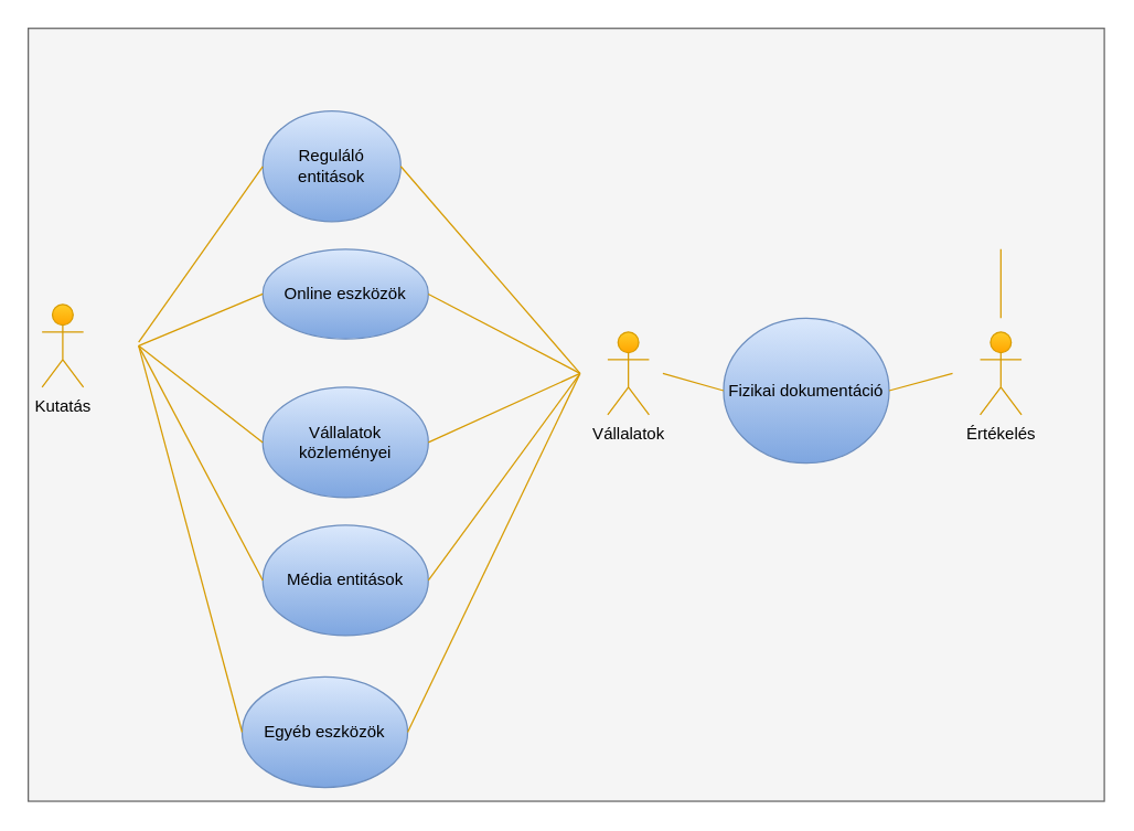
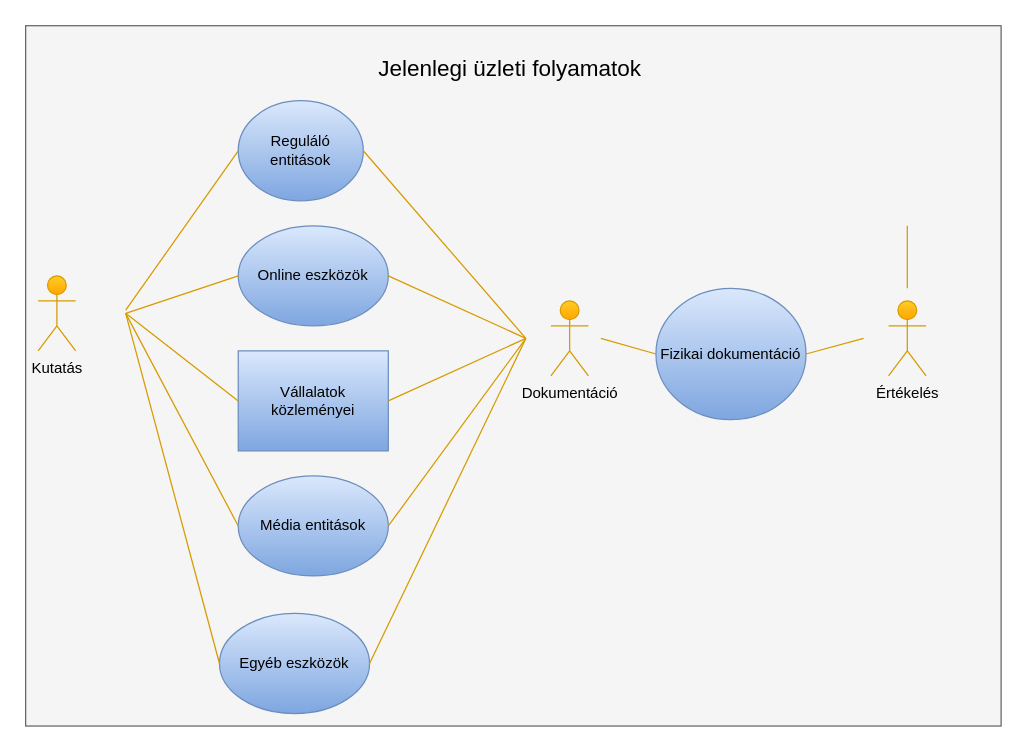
+ <mxCell id="25" value="Jelenlegi üzleti folyamatok&amp;nbsp;" style="text;html=1;strokeColor=none;fillColor=none;align=center;verticalAlign=middle;whiteSpace=wrap;rounded=0;fontSize=18;" vertex="1" parent="1"><mxGeometry x="265" y="40" width="290" height="30" as="geometry" /></mxCell>
- <mxCell id="5" value="Online eszközök" style="ellipse;whiteSpace=wrap;html=1;fillColor=#dae8fc;gradientColor=#7ea6e0;strokeColor=#6c8ebf;" vertex="1" parent="1"><mxGeometry x="190" y="180" width="120" height="65" as="geometry" /></mxCell>
+ <mxCell id="5" value="Online eszközök" style="ellipse;whiteSpace=wrap;html=1;fillColor=#dae8fc;gradientColor=#7ea6e0;strokeColor=#6c8ebf;" vertex="1" parent="1"><mxGeometry x="190" y="180" width="120" height="80" as="geometry" /></mxCell>
- <mxCell id="14" value="Vállalatok" style="shape=umlActor;verticalLabelPosition=bottom;verticalAlign=top;html=1;outlineConnect=0;fillColor=#ffcd28;gradientColor=#ffa500;strokeColor=#d79b00;" vertex="1" parent="1"><mxGeometry x="440" y="240" width="30" height="60" as="geometry" /></mxCell>
+ <mxCell id="14" value="Dokumentáció" style="shape=umlActor;verticalLabelPosition=bottom;verticalAlign=top;html=1;outlineConnect=0;fillColor=#ffcd28;gradientColor=#ffa500;strokeColor=#d79b00;" vertex="1" parent="1"><mxGeometry x="440" y="240" width="30" height="60" as="geometry" /></mxCell>
- <mxCell id="6" value="Vállalatok közleményei" style="ellipse;whiteSpace=wrap;html=1;fillColor=#dae8fc;gradientColor=#7ea6e0;strokeColor=#6c8ebf;" vertex="1" parent="1"><mxGeometry x="190" y="280" width="120" height="80" as="geometry" /></mxCell>
+ <mxCell id="6" value="Vállalatok közleményei" style="whiteSpace=wrap;html=1;fillColor=#dae8fc;gradientColor=#7ea6e0;strokeColor=#6c8ebf;rounded=0;" vertex="1" parent="1"><mxGeometry x="190" y="280" width="120" height="80" as="geometry" /></mxCell>
